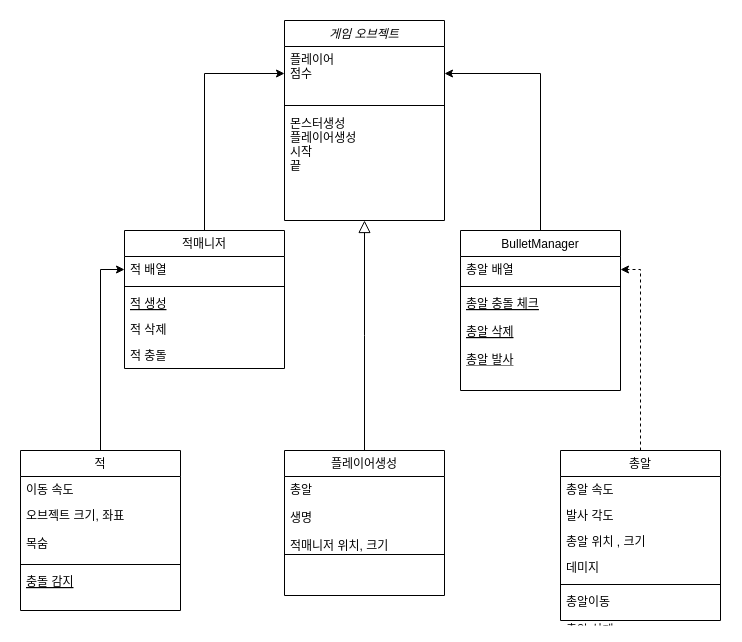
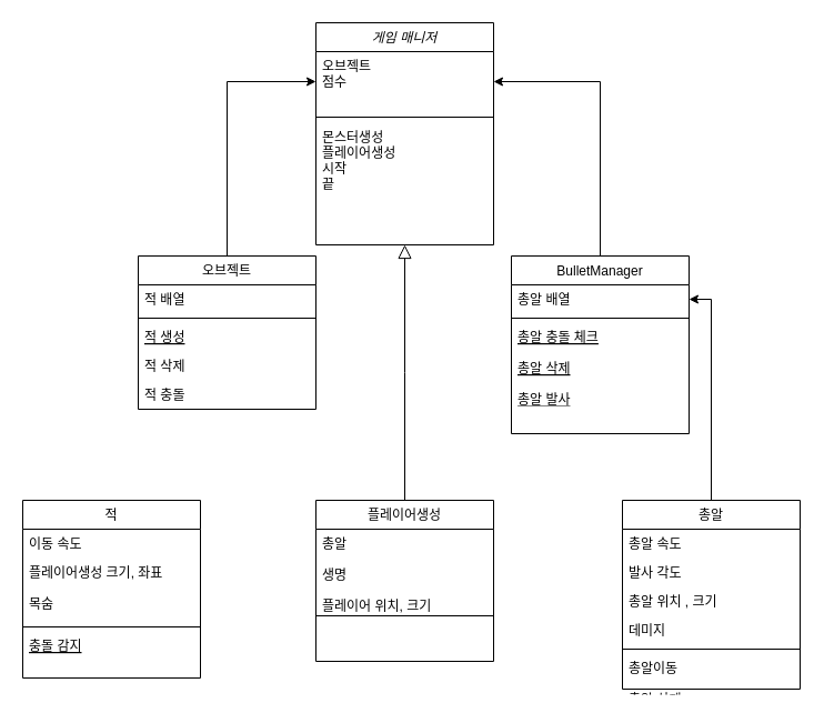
- <mxCell id="2" value="게임 오브젝트" style="swimlane;fontStyle=2;align=center;verticalAlign=top;childLayout=stackLayout;horizontal=1;startSize=26;horizontalStack=0;resizeParent=1;resizeLast=0;collapsible=1;marginBottom=0;rounded=0;shadow=0;strokeWidth=1;" vertex="1" parent="1"><mxGeometry x="284" y="20" width="160" height="200" as="geometry"><mxRectangle x="230" y="140" width="160" height="26" as="alternateBounds" /></mxGeometry></mxCell>
+ <mxCell id="2" value="게임 매니저" style="swimlane;fontStyle=2;align=center;verticalAlign=top;childLayout=stackLayout;horizontal=1;startSize=26;horizontalStack=0;resizeParent=1;resizeLast=0;collapsible=1;marginBottom=0;rounded=0;shadow=0;strokeWidth=1;" vertex="1" parent="1"><mxGeometry x="284" y="20" width="160" height="200" as="geometry"><mxRectangle x="230" y="140" width="160" height="26" as="alternateBounds" /></mxGeometry></mxCell>
- <mxCell id="3" value="플레이어&#10;점수" style="text;align=left;verticalAlign=top;spacingLeft=4;spacingRight=4;overflow=hidden;rotatable=0;points=[[0,0.5],[1,0.5]];portConstraint=eastwest;rounded=0;shadow=0;html=0;" vertex="1" parent="2"><mxGeometry y="26" width="160" height="54" as="geometry" /></mxCell>
+ <mxCell id="3" value="오브젝트&#10;점수" style="text;align=left;verticalAlign=top;spacingLeft=4;spacingRight=4;overflow=hidden;rotatable=0;points=[[0,0.5],[1,0.5]];portConstraint=eastwest;rounded=0;shadow=0;html=0;" vertex="1" parent="2"><mxGeometry y="26" width="160" height="54" as="geometry" /></mxCell>
- <mxCell id="27" value="적매니저" style="swimlane;fontStyle=0;align=center;verticalAlign=top;childLayout=stackLayout;horizontal=1;startSize=26;horizontalStack=0;resizeParent=1;resizeLast=0;collapsible=1;marginBottom=0;rounded=0;shadow=0;strokeWidth=1;" vertex="1" parent="1"><mxGeometry x="124" y="230" width="160" height="138" as="geometry"><mxRectangle x="80" y="360" width="160" height="26" as="alternateBounds" /></mxGeometry></mxCell>
+ <mxCell id="27" value="오브젝트" style="swimlane;fontStyle=0;align=center;verticalAlign=top;childLayout=stackLayout;horizontal=1;startSize=26;horizontalStack=0;resizeParent=1;resizeLast=0;collapsible=1;marginBottom=0;rounded=0;shadow=0;strokeWidth=1;" vertex="1" parent="1"><mxGeometry x="124" y="230" width="160" height="138" as="geometry"><mxRectangle x="80" y="360" width="160" height="26" as="alternateBounds" /></mxGeometry></mxCell>
- <mxCell id="6" style="edgeStyle=orthogonalEdgeStyle;rounded=0;orthogonalLoop=1;jettySize=auto;html=1;exitX=0.5;exitY=0;exitDx=0;exitDy=0;entryX=0;entryY=0.5;entryDx=0;entryDy=0;" edge="1" parent="1" source="7" target="28"><mxGeometry relative="1" as="geometry" /></mxCell>
- <mxCell id="13" style="edgeStyle=orthogonalEdgeStyle;rounded=0;orthogonalLoop=1;jettySize=auto;html=1;exitX=0.5;exitY=0;exitDx=0;exitDy=0;entryX=1;entryY=0.5;entryDx=0;entryDy=0;dashed=1;" edge="1" parent="1" source="14" target="23"><mxGeometry relative="1" as="geometry"><mxPoint x="610" y="420" as="targetPoint" /></mxGeometry></mxCell>
+ <mxCell id="13" style="edgeStyle=orthogonalEdgeStyle;rounded=0;orthogonalLoop=1;jettySize=auto;html=1;exitX=0.5;exitY=0;exitDx=0;exitDy=0;entryX=1;entryY=0.5;entryDx=0;entryDy=0;" edge="1" parent="1" source="14" target="23"><mxGeometry relative="1" as="geometry"><mxPoint x="610" y="420" as="targetPoint" /></mxGeometry></mxCell>
- <mxCell id="34" value="총알&#10;&#10;생명&#10;&#10;적매니저 위치, 크기" style="text;align=left;verticalAlign=top;spacingLeft=4;spacingRight=4;overflow=hidden;rotatable=0;points=[[0,0.5],[1,0.5]];portConstraint=eastwest;" vertex="1" parent="33"><mxGeometry y="26" width="160" height="74" as="geometry" /></mxCell>
+ <mxCell id="34" value="총알&#10;&#10;생명&#10;&#10;플레이어 위치, 크기" style="text;align=left;verticalAlign=top;spacingLeft=4;spacingRight=4;overflow=hidden;rotatable=0;points=[[0,0.5],[1,0.5]];portConstraint=eastwest;" vertex="1" parent="33"><mxGeometry y="26" width="160" height="74" as="geometry" /></mxCell>
- <mxCell id="9" value="오브젝트 크기, 좌표&#10;&#10;목숨" style="text;align=left;verticalAlign=top;spacingLeft=4;spacingRight=4;overflow=hidden;rotatable=0;points=[[0,0.5],[1,0.5]];portConstraint=eastwest;rounded=0;shadow=0;html=0;" vertex="1" parent="7"><mxGeometry y="52" width="160" height="58" as="geometry" /></mxCell>
+ <mxCell id="9" value="플레이어생성 크기, 좌표&#10;&#10;목숨" style="text;align=left;verticalAlign=top;spacingLeft=4;spacingRight=4;overflow=hidden;rotatable=0;points=[[0,0.5],[1,0.5]];portConstraint=eastwest;rounded=0;shadow=0;html=0;" vertex="1" parent="7"><mxGeometry y="52" width="160" height="58" as="geometry" /></mxCell>
